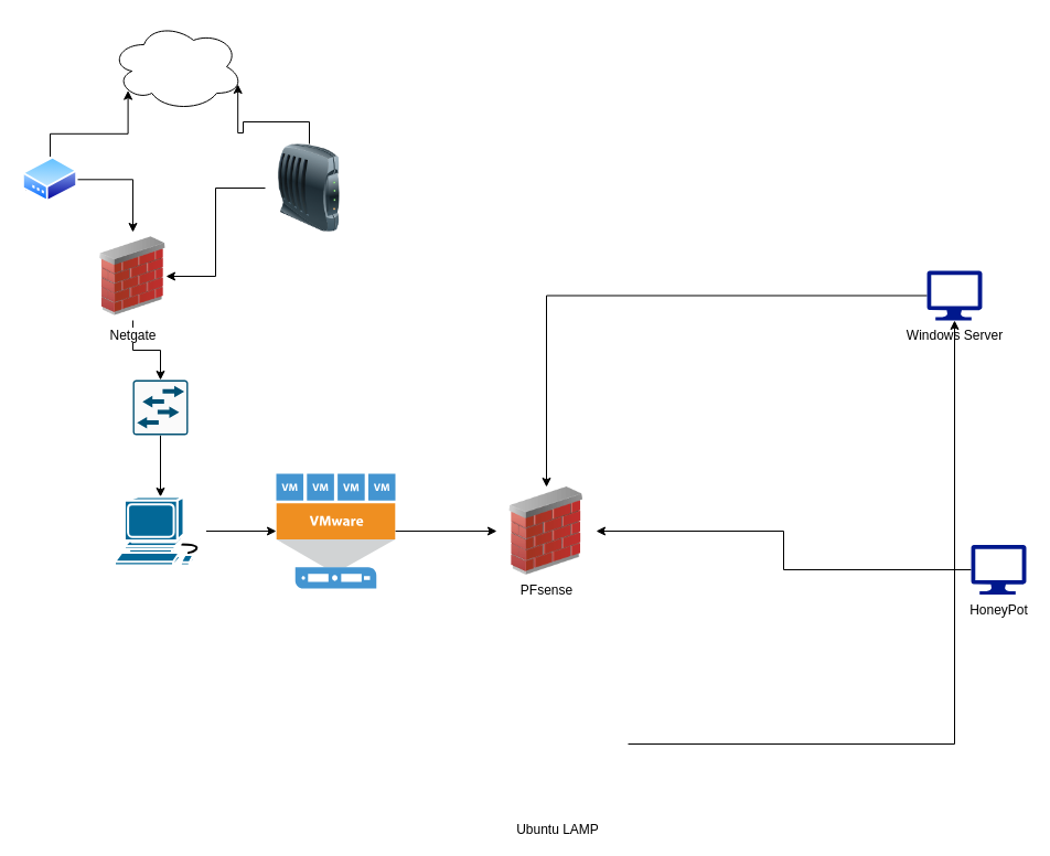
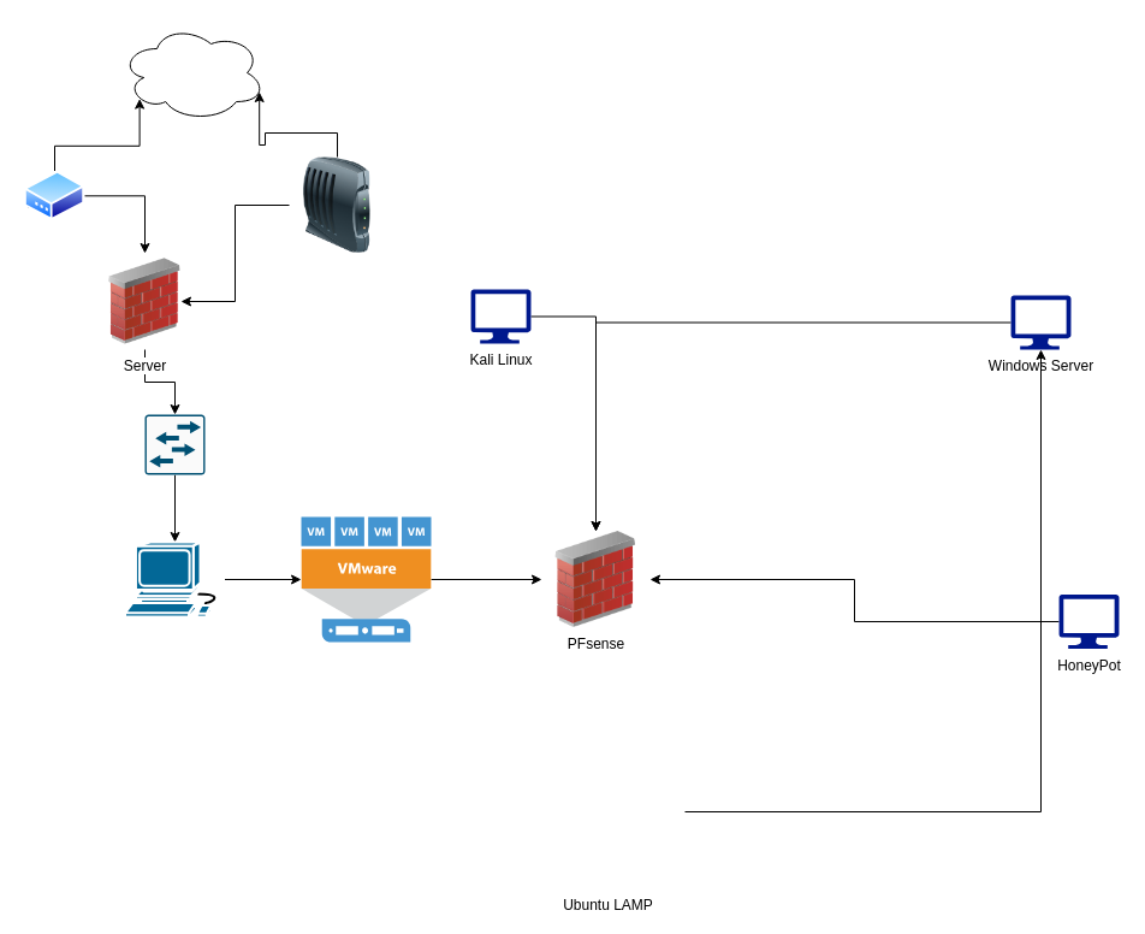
+ <mxCell id="20" value="Kali Linux" style="sketch=0;aspect=fixed;pointerEvents=1;shadow=0;dashed=0;html=1;strokeColor=none;labelPosition=center;verticalLabelPosition=bottom;verticalAlign=top;align=center;fillColor=#00188D;shape=mxgraph.azure.computer" parent="1" vertex="1"><mxGeometry x="391" y="240" width="50" height="45" as="geometry" /></mxCell>
+ <mxCell id="19" style="edgeStyle=orthogonalEdgeStyle;rounded=0;orthogonalLoop=1;jettySize=auto;html=1;" edge="1" parent="1" source="20" target="18"><mxGeometry relative="1" as="geometry" /></mxCell>
- <mxCell id="13" value="Netgate" style="image;html=1;image=img/lib/clip_art/networking/Firewall_02_128x128.png" parent="1" vertex="1"><mxGeometry x="90" y="210" width="60" height="80" as="geometry" /></mxCell>
+ <mxCell id="13" value="Server" style="image;html=1;image=img/lib/clip_art/networking/Firewall_02_128x128.png" parent="1" vertex="1"><mxGeometry x="90" y="210" width="60" height="80" as="geometry" /></mxCell>
